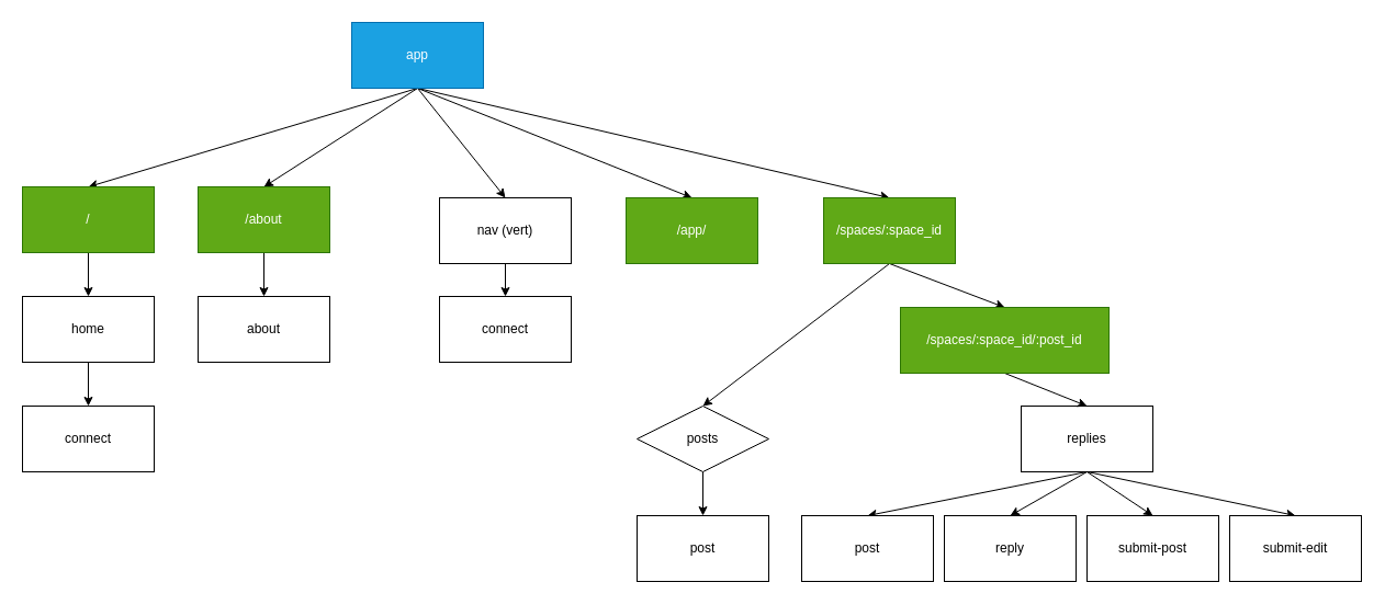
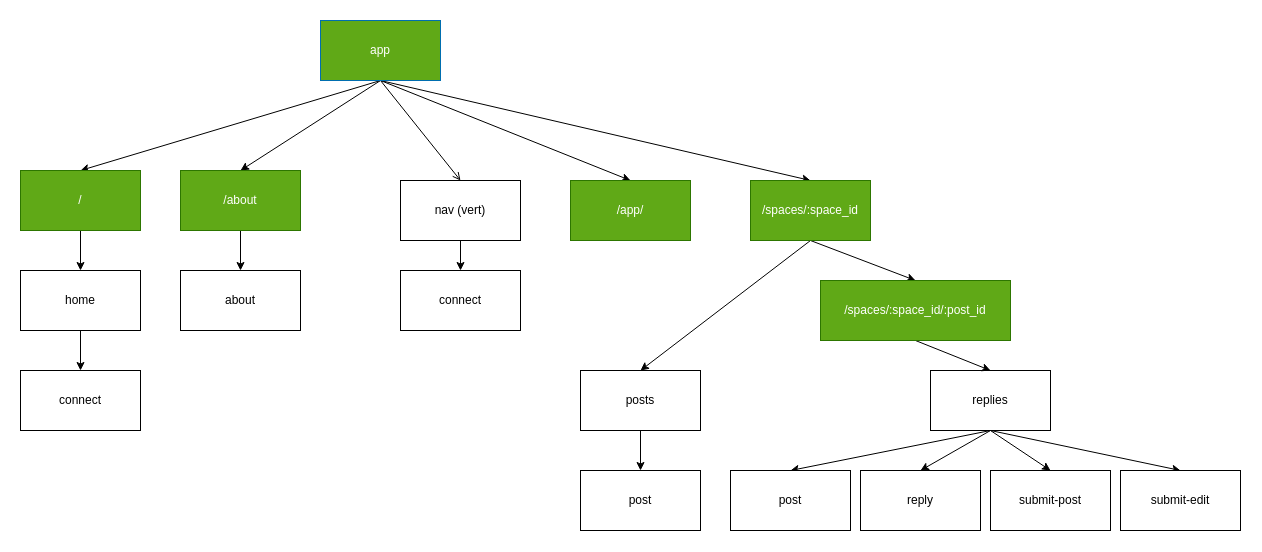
- <mxCell id="7" value="app" style="rounded=0;whiteSpace=wrap;html=1;fillColor=#1ba1e2;fontColor=#ffffff;strokeColor=#006EAF;" parent="1" vertex="1"><mxGeometry x="320" y="20" width="120" height="60" as="geometry" /></mxCell>
+ <mxCell id="7" value="app" style="rounded=0;whiteSpace=wrap;html=1;fillColor=#60a917;fontColor=#ffffff;strokeColor=#006EAF;" parent="1" vertex="1"><mxGeometry x="320" y="20" width="120" height="60" as="geometry" /></mxCell>
- <mxCell id="6" style="edgeStyle=none;html=1;exitX=0.5;exitY=1;exitDx=0;exitDy=0;entryX=0.5;entryY=0;entryDx=0;entryDy=0;" parent="1" source="7" target="9" edge="1"><mxGeometry relative="1" as="geometry" /></mxCell>
+ <mxCell id="6" style="edgeStyle=none;html=1;exitX=0.5;exitY=1;exitDx=0;exitDy=0;entryX=0.5;entryY=0;entryDx=0;entryDy=0;endArrow=open;" parent="1" source="7" target="9" edge="1"><mxGeometry relative="1" as="geometry" /></mxCell>
- <mxCell id="11" value="posts" style="rhombus;whiteSpace=wrap;html=1;" parent="1" vertex="1"><mxGeometry x="580" y="370" width="120" height="60" as="geometry" /></mxCell>
+ <mxCell id="11" value="posts" style="rounded=0;whiteSpace=wrap;html=1;" parent="1" vertex="1"><mxGeometry x="580" y="370" width="120" height="60" as="geometry" /></mxCell>
